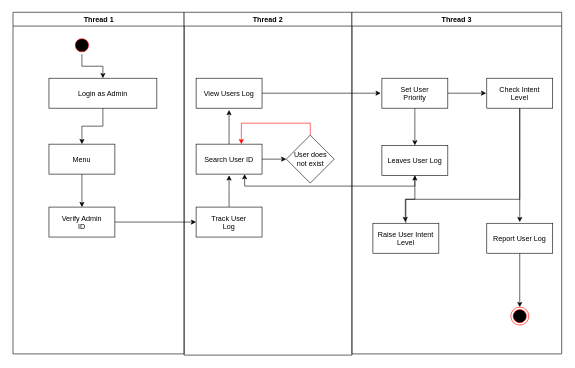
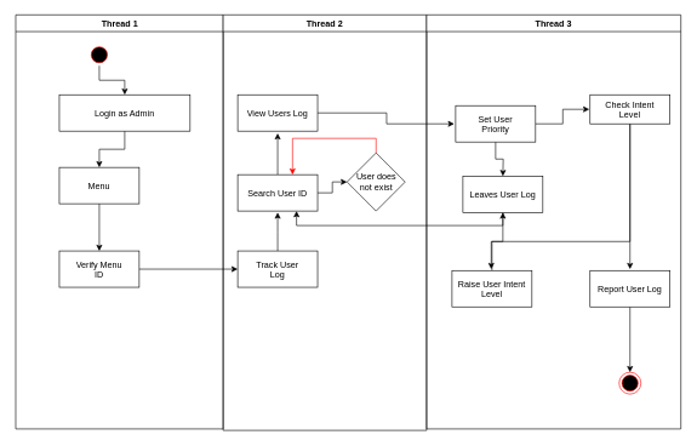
- <mxCell id="28" value="Set User &#10;Priority" style="fillColor=rgb(255, 255, 255);" parent="22" vertex="1"><mxGeometry x="50" y="110" width="110" height="50" as="geometry" /></mxCell>
+ <mxCell id="28" value="Set User &#10;Priority" style="fillColor=rgb(255, 255, 255);" parent="22" vertex="1"><mxGeometry x="40" y="125" width="110" height="50" as="geometry" /></mxCell>
- <mxCell id="31" value="Check Intent &#10;Level" style="fillColor=rgb(255, 255, 255);" parent="22" vertex="1"><mxGeometry x="225" y="110" width="110" height="50" as="geometry" /></mxCell>
+ <mxCell id="31" value="Check Intent &#10;Level" style="fillColor=rgb(255, 255, 255);" parent="22" vertex="1"><mxGeometry x="225" y="110" width="110" height="40" as="geometry" /></mxCell>
- <mxCell id="11" value="Menu" style="" parent="5" vertex="1"><mxGeometry x="60" y="220" width="110" height="50" as="geometry" /></mxCell>
+ <mxCell id="11" value="Menu" style="" parent="5" vertex="1"><mxGeometry x="60" y="210" width="110" height="50" as="geometry" /></mxCell>
- <mxCell id="21" value="&lt;div&gt;User does&lt;/div&gt;&lt;div&gt;not exist&lt;br&gt;&lt;/div&gt;" style="rhombus;whiteSpace=wrap;html=1;fillColor=rgb(255, 255, 255);" parent="13" vertex="1"><mxGeometry x="170.5" y="205" width="80" height="80" as="geometry" /></mxCell>
+ <mxCell id="21" value="&lt;div&gt;User does&lt;/div&gt;&lt;div&gt;not exist&lt;br&gt;&lt;/div&gt;" style="rhombus;whiteSpace=wrap;html=1;fillColor=rgb(255, 255, 255);" parent="13" vertex="1"><mxGeometry x="170.5" y="190" width="80" height="80" as="geometry" /></mxCell>
- <mxCell id="12" value="Verify Admin &#10;ID" style="" parent="5" vertex="1"><mxGeometry x="60" y="325" width="110" height="50" as="geometry" /></mxCell>
+ <mxCell id="12" value="Verify Menu &#10;ID" style="" parent="5" vertex="1"><mxGeometry x="60" y="325" width="110" height="50" as="geometry" /></mxCell>
